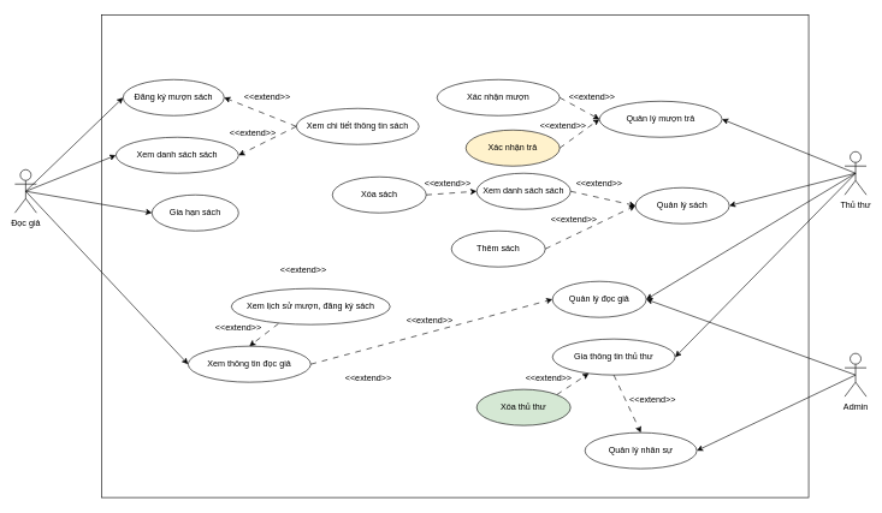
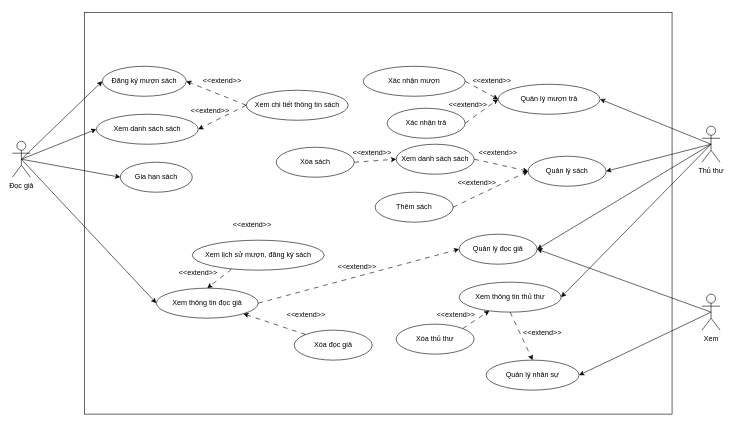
- <mxCell id="16" value="Xác nhận trả" style="ellipse;whiteSpace=wrap;html=1;fillColor=#fff2cc;" vertex="1" parent="1"><mxGeometry x="645" y="180" width="130" height="50" as="geometry" /></mxCell>
+ <mxCell id="16" value="Xác nhận trả" style="ellipse;whiteSpace=wrap;html=1;" vertex="1" parent="1"><mxGeometry x="645" y="180" width="130" height="50" as="geometry" /></mxCell>
- <mxCell id="13" value="Gia hạn sách" style="ellipse;whiteSpace=wrap;html=1;" vertex="1" parent="1"><mxGeometry x="210" y="270" width="120" height="50" as="geometry" /></mxCell>
+ <mxCell id="13" value="Gia hạn sách" style="ellipse;whiteSpace=wrap;html=1;" vertex="1" parent="1"><mxGeometry x="200" y="270" width="120" height="50" as="geometry" /></mxCell>
- <mxCell id="51" value="Gia thông tin thủ thư" style="ellipse;whiteSpace=wrap;html=1;" vertex="1" parent="1"><mxGeometry x="765" y="470" width="170" height="50" as="geometry" /></mxCell>
+ <mxCell id="51" value="Xem thông tin thủ thư" style="ellipse;whiteSpace=wrap;html=1;" vertex="1" parent="1"><mxGeometry x="765" y="470" width="170" height="50" as="geometry" /></mxCell>
+ <mxCell id="47" style="rounded=0;orthogonalLoop=1;jettySize=auto;html=1;entryX=1;entryY=1;entryDx=0;entryDy=0;exitX=0;exitY=0;exitDx=0;exitDy=0;dashed=1;dashPattern=8 8;" edge="1" parent="1" source="46" target="41"><mxGeometry relative="1" as="geometry"><mxPoint x="440" y="515" as="sourcePoint" /><mxPoint x="725" y="485" as="targetPoint" /></mxGeometry></mxCell>
- <mxCell id="52" value="Xóa thủ thư" style="ellipse;whiteSpace=wrap;html=1;fillColor=#d5e8d4;" vertex="1" parent="1"><mxGeometry x="660" y="540" width="130" height="50" as="geometry" /></mxCell>
+ <mxCell id="52" value="Xóa thủ thư" style="ellipse;whiteSpace=wrap;html=1;" vertex="1" parent="1"><mxGeometry x="660" y="540" width="130" height="50" as="geometry" /></mxCell>
- <mxCell id="8" value="Admin&lt;div&gt;&lt;br&gt;&lt;/div&gt;" style="shape=umlActor;verticalLabelPosition=bottom;verticalAlign=top;html=1;outlineConnect=0;" vertex="1" parent="1"><mxGeometry x="1170" y="490" width="30" height="60" as="geometry" /></mxCell>
+ <mxCell id="8" value="Xem&lt;div&gt;&lt;br&gt;&lt;/div&gt;" style="shape=umlActor;verticalLabelPosition=bottom;verticalAlign=top;html=1;outlineConnect=0;" vertex="1" parent="1"><mxGeometry x="1170" y="490" width="30" height="60" as="geometry" /></mxCell>
+ <mxCell id="46" value="Xóa đọc giả" style="ellipse;whiteSpace=wrap;html=1;" vertex="1" parent="1"><mxGeometry y="550" width="130" height="50" as="geometry" x="490" /></mxCell>
